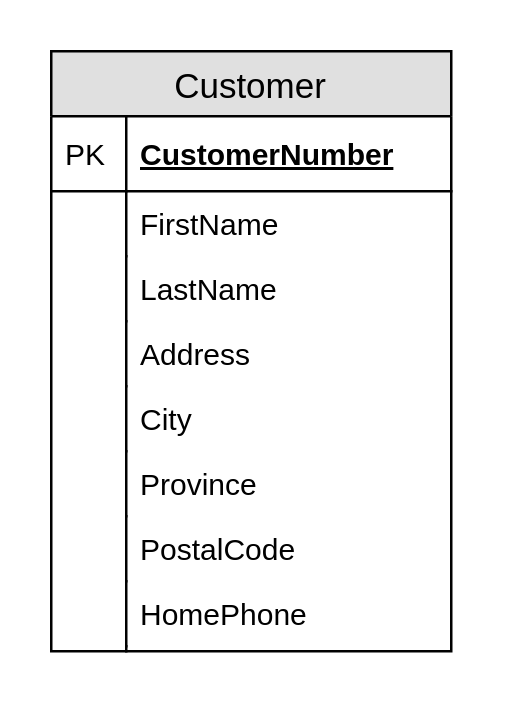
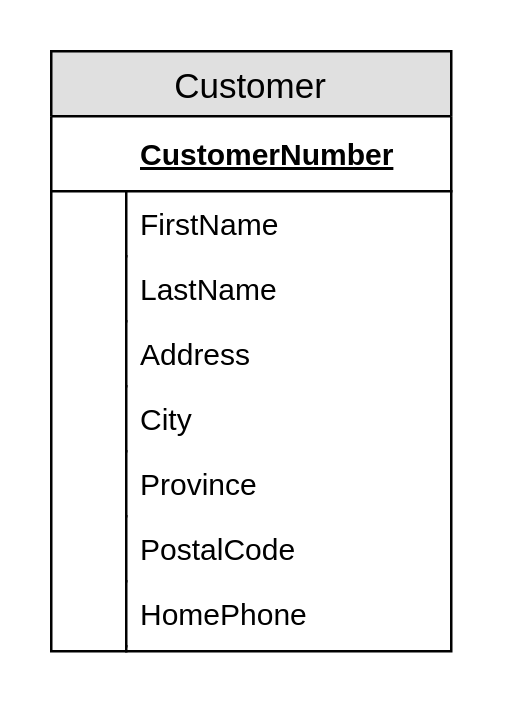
- <mxCell id="4" value="PK" style="shape=partialRectangle;top=0;left=0;bottom=0;fillColor=none;align=left;verticalAlign=middle;spacingLeft=4;spacingRight=4;overflow=hidden;rotatable=0;points=[];portConstraint=eastwest;part=1;fontSize=12;" vertex="1" connectable="0" parent="3"><mxGeometry width="30" height="30" as="geometry" /></mxCell>
